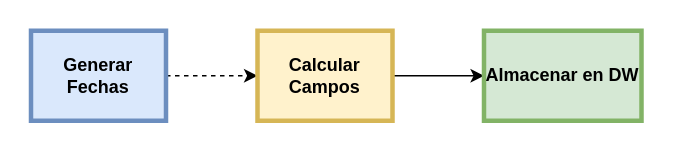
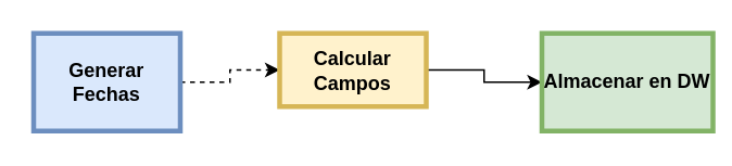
- <mxCell id="5" value="Calcular Campos" style="whiteSpace=wrap;align=center;verticalAlign=middle;fontStyle=1;strokeWidth=3;fillColor=#fff2cc;strokeColor=#d6b656;" parent="1" vertex="1"><mxGeometry x="171" y="20" width="90" height="60" as="geometry" /></mxCell>
+ <mxCell id="5" value="Calcular Campos" style="whiteSpace=wrap;align=center;verticalAlign=middle;fontStyle=1;strokeWidth=3;fillColor=#fff2cc;strokeColor=#d6b656;" parent="1" vertex="1"><mxGeometry x="171" y="20" width="90" height="45" as="geometry" /></mxCell>
- <mxCell id="6" value="Almacenar en DW" style="whiteSpace=wrap;align=center;verticalAlign=middle;fontStyle=1;strokeWidth=3;fillColor=#d5e8d4;strokeColor=#82b366;" parent="1" vertex="1"><mxGeometry x="322" y="20" width="105" height="60" as="geometry" /></mxCell>
+ <mxCell id="6" value="Almacenar en DW" style="whiteSpace=wrap;align=center;verticalAlign=middle;fontStyle=1;strokeWidth=3;fillColor=#d5e8d4;strokeColor=#82b366;" parent="1" vertex="1"><mxGeometry x="332" y="20" width="105" height="60" as="geometry" /></mxCell>
